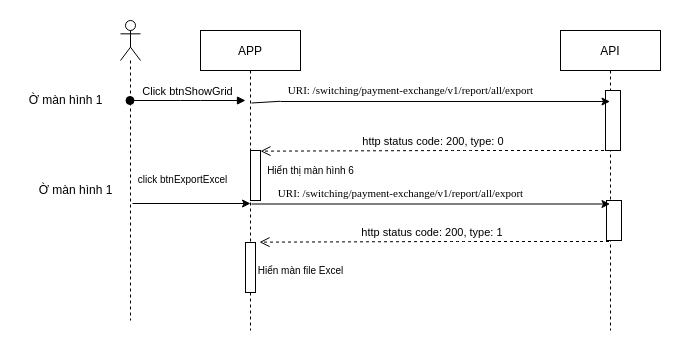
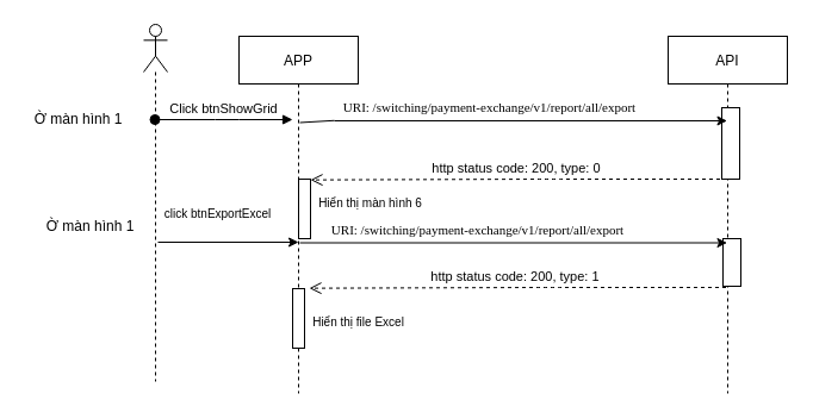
- <mxCell id="22" value="&lt;span style=&quot;font-size: 10px;&quot;&gt;Hiển màn file Excel&lt;/span&gt;" style="text;html=1;align=center;verticalAlign=middle;resizable=0;points=[];autosize=1;strokeColor=none;fillColor=none;" vertex="1" parent="1"><mxGeometry x="255" y="260" width="90" height="20" as="geometry" /></mxCell>
+ <mxCell id="22" value="&lt;span style=&quot;font-size: 10px;&quot;&gt;Hiển thị file Excel&lt;/span&gt;" style="text;html=1;align=center;verticalAlign=middle;resizable=0;points=[];autosize=1;strokeColor=none;fillColor=none;" vertex="1" parent="1"><mxGeometry x="255" y="260" width="90" height="20" as="geometry" /></mxCell>
